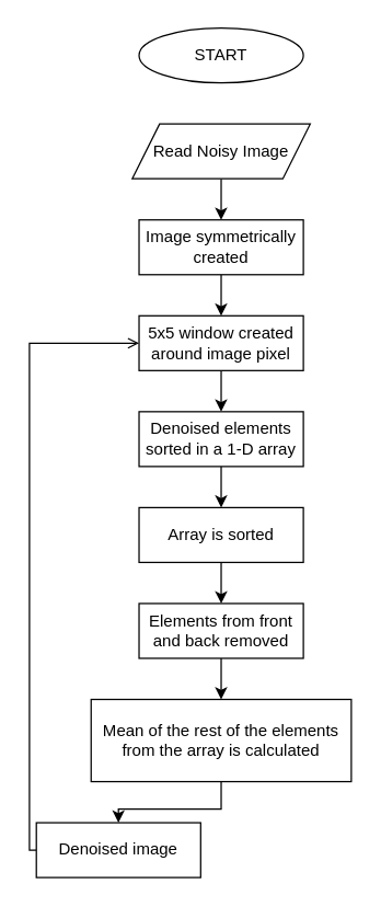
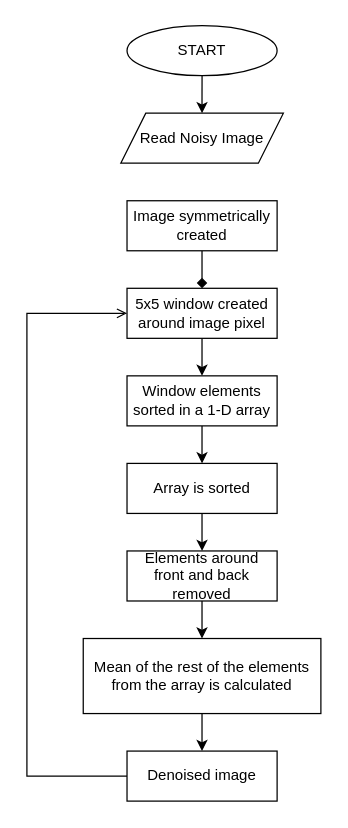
+ <mxCell id="2" value="" style="edgeStyle=orthogonalEdgeStyle;rounded=0;orthogonalLoop=1;jettySize=auto;html=1;" edge="1" parent="1" source="3" target="5"><mxGeometry relative="1" as="geometry" /></mxCell>
- <mxCell id="4" value="" style="edgeStyle=orthogonalEdgeStyle;rounded=0;orthogonalLoop=1;jettySize=auto;html=1;" edge="1" parent="1" source="5" target="7"><mxGeometry relative="1" as="geometry" /></mxCell>
- <mxCell id="6" value="" style="edgeStyle=orthogonalEdgeStyle;rounded=0;orthogonalLoop=1;jettySize=auto;html=1;" edge="1" parent="1" source="7" target="9"><mxGeometry relative="1" as="geometry" /></mxCell>
+ <mxCell id="6" value="" style="edgeStyle=orthogonalEdgeStyle;rounded=0;orthogonalLoop=1;jettySize=auto;html=1;endArrow=diamond;" edge="1" parent="1" source="7" target="9"><mxGeometry relative="1" as="geometry" /></mxCell>
- <mxCell id="11" value="Denoised elements sorted in a 1-D array" style="whiteSpace=wrap;html=1;" vertex="1" parent="1"><mxGeometry x="100.94" y="300" width="120" height="40" as="geometry" /></mxCell>
+ <mxCell id="11" value="Window elements sorted in a 1-D array" style="whiteSpace=wrap;html=1;" vertex="1" parent="1"><mxGeometry x="100.94" y="300" width="120" height="40" as="geometry" /></mxCell>
- <mxCell id="15" value="Elements from front and back removed" style="whiteSpace=wrap;html=1;" vertex="1" parent="1"><mxGeometry x="100.94" y="440" width="120" height="40" as="geometry" /></mxCell>
+ <mxCell id="15" value="Elements around front and back removed" style="whiteSpace=wrap;html=1;" vertex="1" parent="1"><mxGeometry x="100.94" y="440" width="120" height="40" as="geometry" /></mxCell>
- <mxCell id="19" value="Denoised image" style="whiteSpace=wrap;html=1;" vertex="1" parent="1"><mxGeometry x="25.94" y="600" width="120" height="40" as="geometry" /></mxCell>
+ <mxCell id="19" value="Denoised image" style="whiteSpace=wrap;html=1;" vertex="1" parent="1"><mxGeometry x="100.94" y="600" width="120" height="40" as="geometry" /></mxCell>
